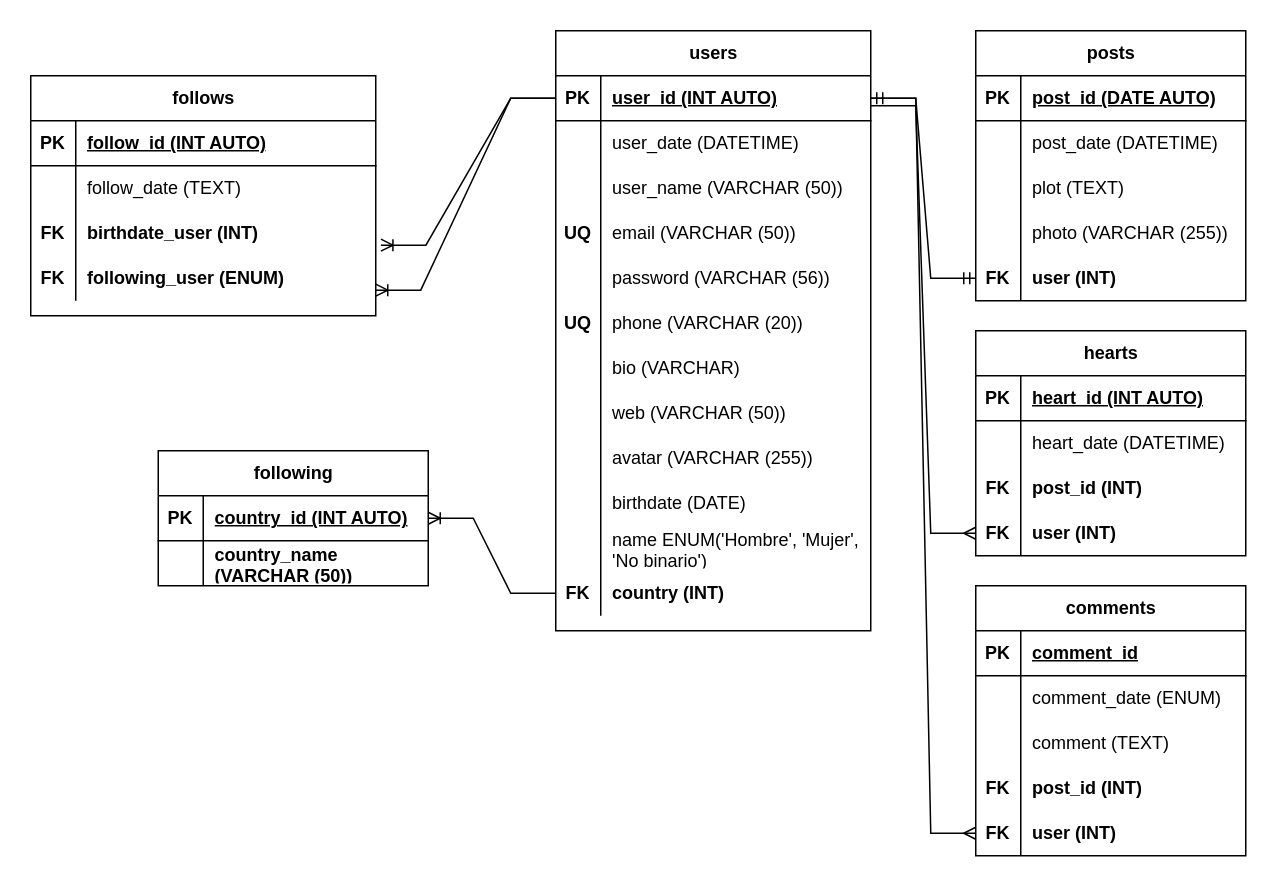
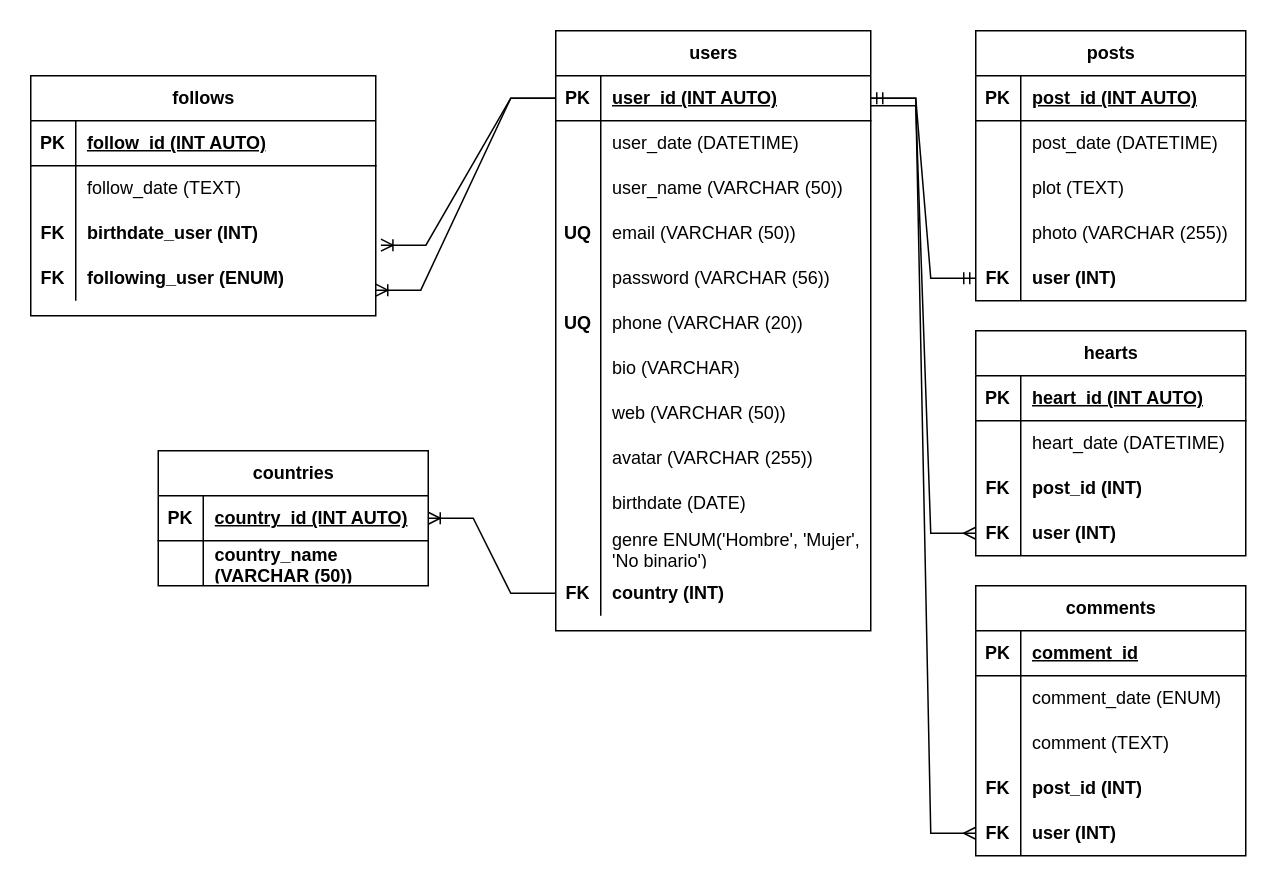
- <mxCell id="42" value="post_id (DATE AUTO)" style="shape=partialRectangle;connectable=0;fillColor=none;top=0;left=0;bottom=0;right=0;align=left;spacingLeft=6;fontStyle=5;overflow=hidden;whiteSpace=wrap;html=1;" vertex="1" parent="40"><mxGeometry x="30" width="150" height="30" as="geometry"><mxRectangle width="150" height="30" as="alternateBounds" /></mxGeometry></mxCell>
+ <mxCell id="42" value="post_id (INT AUTO)" style="shape=partialRectangle;connectable=0;fillColor=none;top=0;left=0;bottom=0;right=0;align=left;spacingLeft=6;fontStyle=5;overflow=hidden;whiteSpace=wrap;html=1;" vertex="1" parent="40"><mxGeometry x="30" width="150" height="30" as="geometry"><mxRectangle width="150" height="30" as="alternateBounds" /></mxGeometry></mxCell>
- <mxCell id="97" value="following" style="shape=table;startSize=30;container=1;collapsible=1;childLayout=tableLayout;fixedRows=1;rowLines=0;fontStyle=1;align=center;resizeLast=1;html=1;" vertex="1" parent="1"><mxGeometry x="105" y="300" width="180" height="90" as="geometry" /></mxCell>
+ <mxCell id="97" value="countries" style="shape=table;startSize=30;container=1;collapsible=1;childLayout=tableLayout;fixedRows=1;rowLines=0;fontStyle=1;align=center;resizeLast=1;html=1;" vertex="1" parent="1"><mxGeometry x="105" y="300" width="180" height="90" as="geometry" /></mxCell>
- <mxCell id="35" value="name ENUM('Hombre', 'Mujer', 'No binario')" style="shape=partialRectangle;connectable=0;fillColor=none;top=0;left=0;bottom=0;right=0;align=left;spacingLeft=6;overflow=hidden;whiteSpace=wrap;html=1;" vertex="1" parent="33"><mxGeometry x="30" width="180" height="30" as="geometry"><mxRectangle width="180" height="30" as="alternateBounds" /></mxGeometry></mxCell>
+ <mxCell id="35" value="genre ENUM('Hombre', 'Mujer', 'No binario')" style="shape=partialRectangle;connectable=0;fillColor=none;top=0;left=0;bottom=0;right=0;align=left;spacingLeft=6;overflow=hidden;whiteSpace=wrap;html=1;" vertex="1" parent="33"><mxGeometry x="30" width="180" height="30" as="geometry"><mxRectangle width="180" height="30" as="alternateBounds" /></mxGeometry></mxCell>
